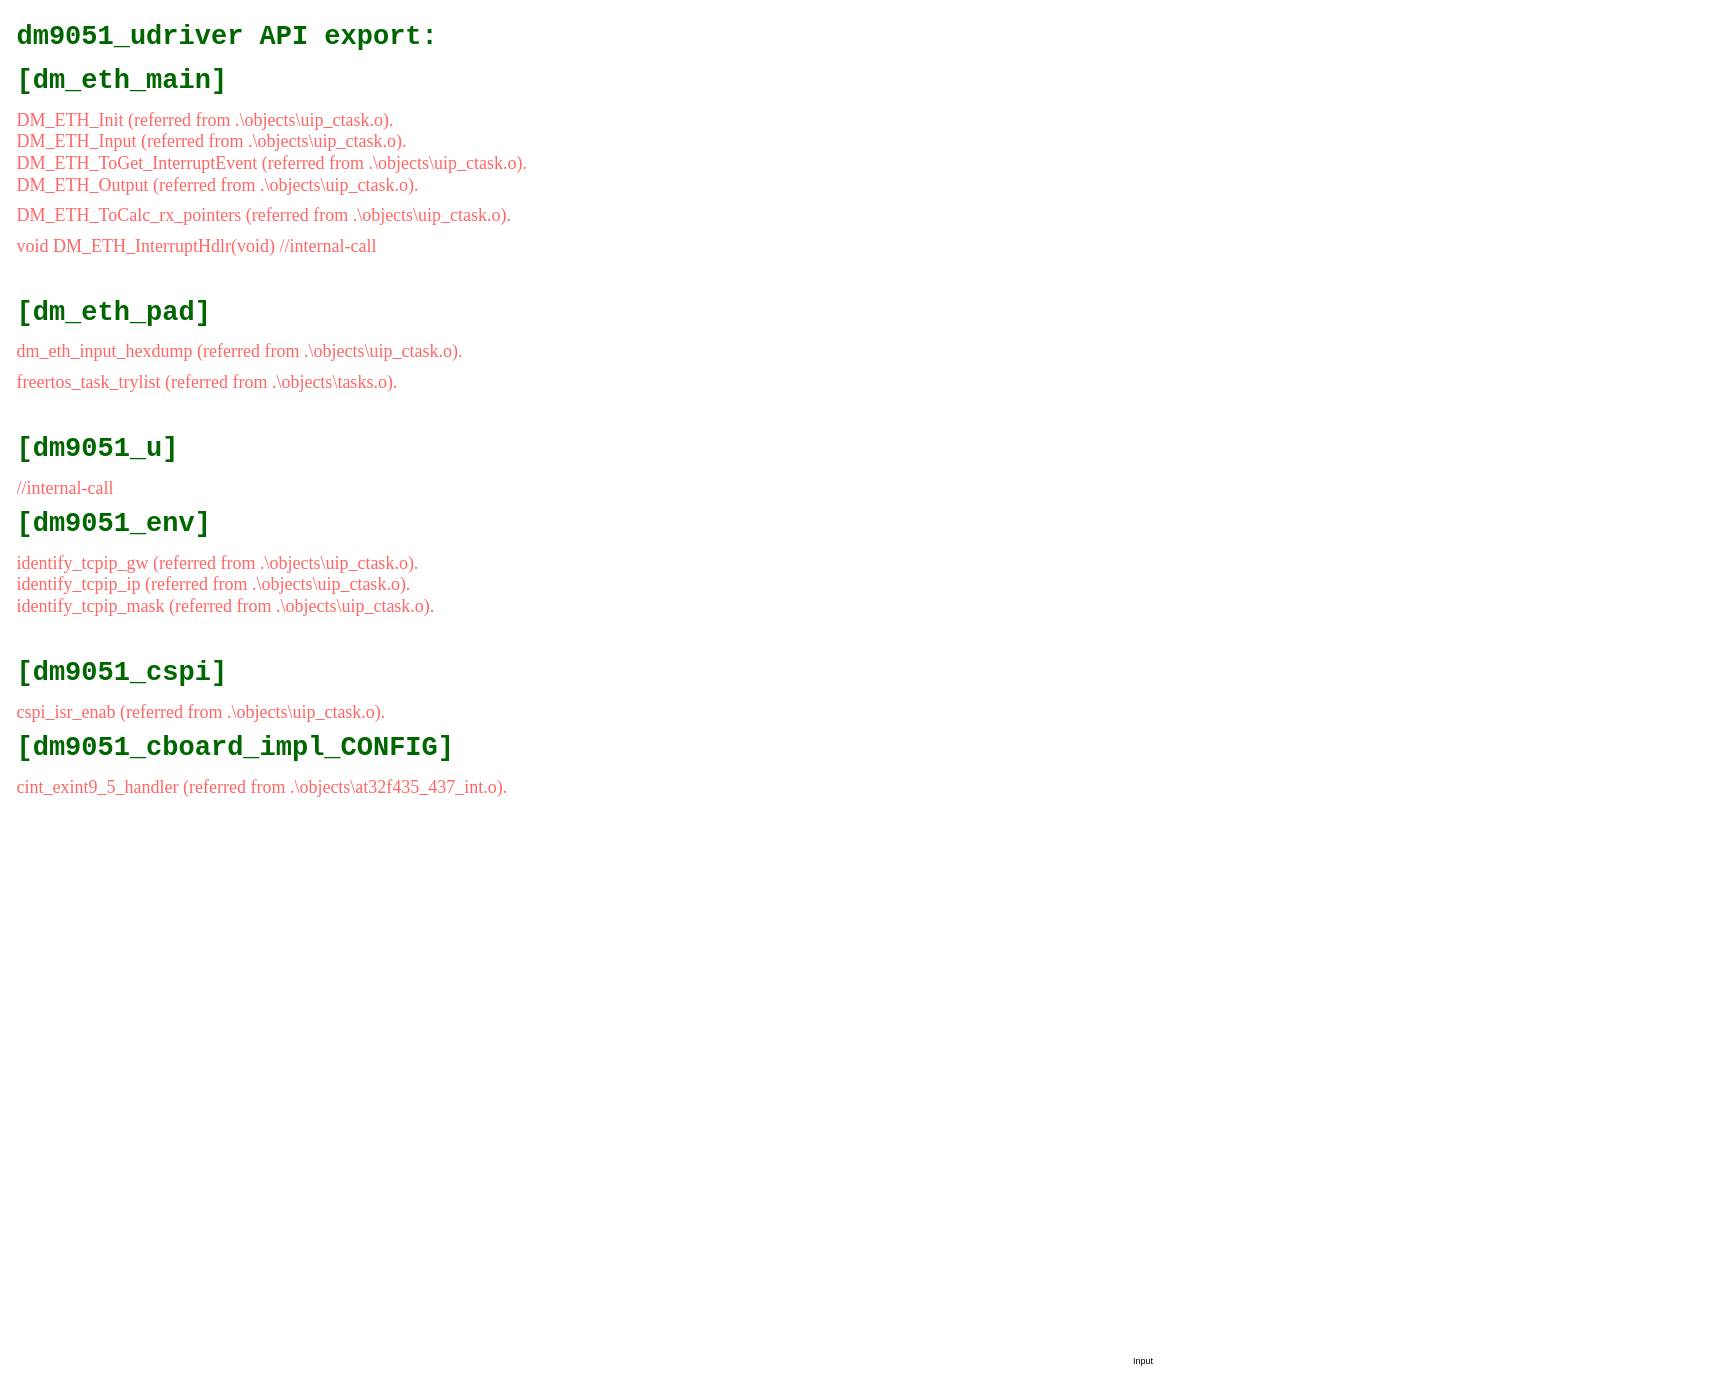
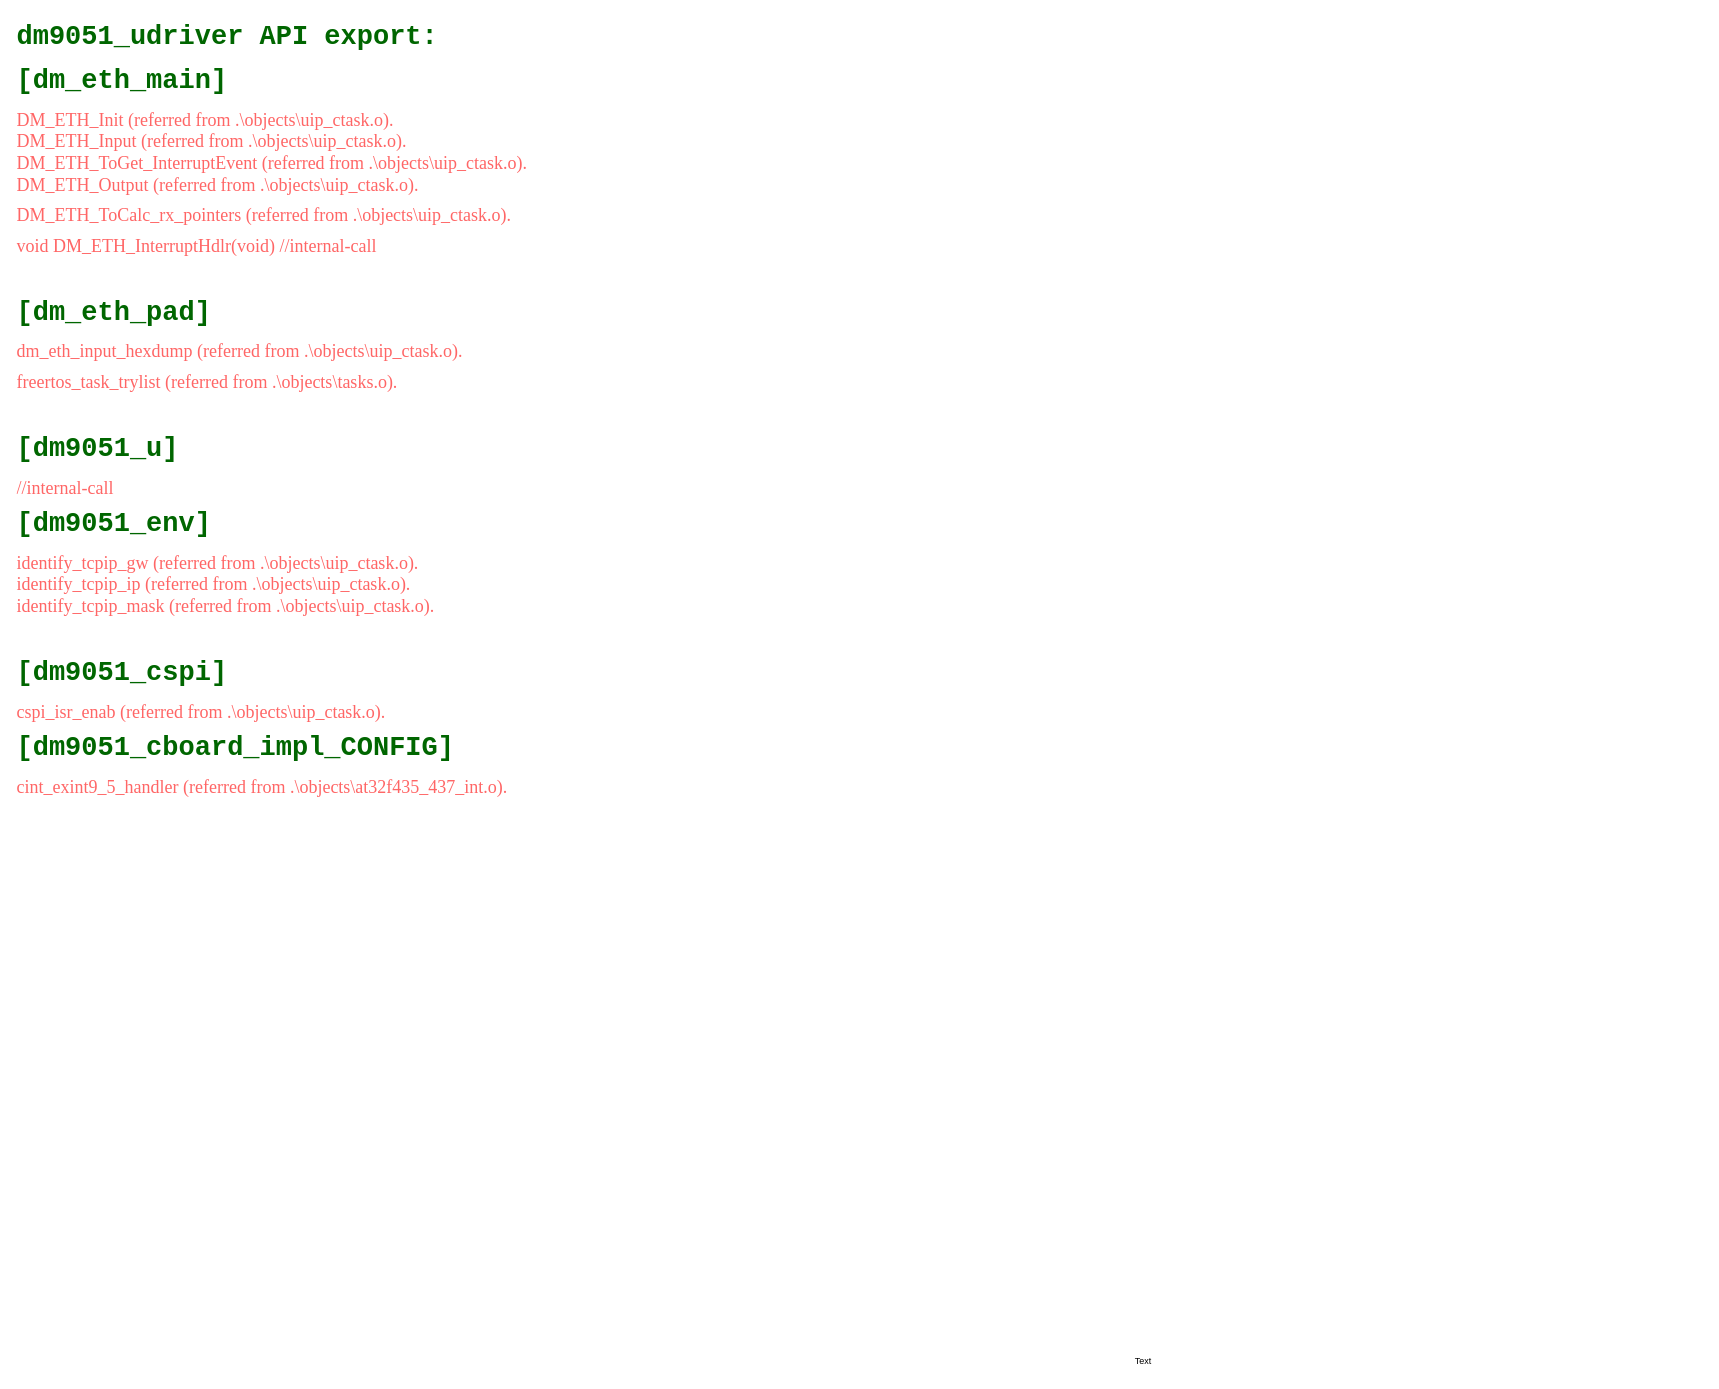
- <mxCell id="2" value="Input" style="text;html=1;align=center;verticalAlign=middle;whiteSpace=wrap;rounded=0;" parent="1" vertex="1"><mxGeometry x="1494.42" y="1800" width="60" height="30" as="geometry" /></mxCell>
+ <mxCell id="2" value="Text" style="text;html=1;align=center;verticalAlign=middle;whiteSpace=wrap;rounded=0;" parent="1" vertex="1"><mxGeometry x="1494.42" y="1800" width="60" height="30" as="geometry" /></mxCell>
